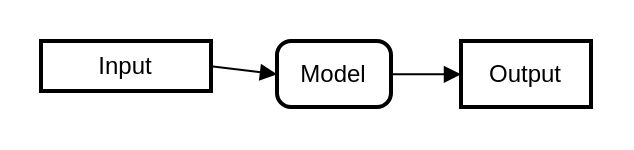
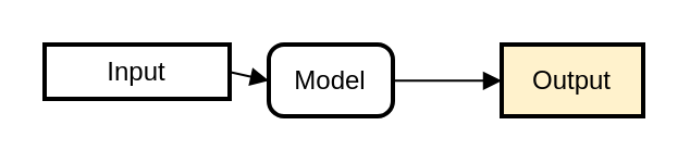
- <mxCell id="3" value="Model" style="rounded=1;absoluteArcSize=1;arcSize=14;whiteSpace=wrap;strokeWidth=2;" vertex="1" parent="1"><mxGeometry x="138" y="20" width="57" height="33" as="geometry" /></mxCell>
+ <mxCell id="3" value="Model" style="rounded=1;absoluteArcSize=1;arcSize=14;whiteSpace=wrap;strokeWidth=2;" vertex="1" parent="1"><mxGeometry x="123" width="57" height="33" as="geometry" y="20" /></mxCell>
- <mxCell id="4" value="Output" style="whiteSpace=wrap;strokeWidth=2;" vertex="1" parent="1"><mxGeometry x="230" width="65" height="33" as="geometry" y="20" /></mxCell>
+ <mxCell id="4" value="Output" style="whiteSpace=wrap;strokeWidth=2;fillColor=#fff2cc;" vertex="1" parent="1"><mxGeometry x="230" width="65" height="33" as="geometry" y="20" /></mxCell>
